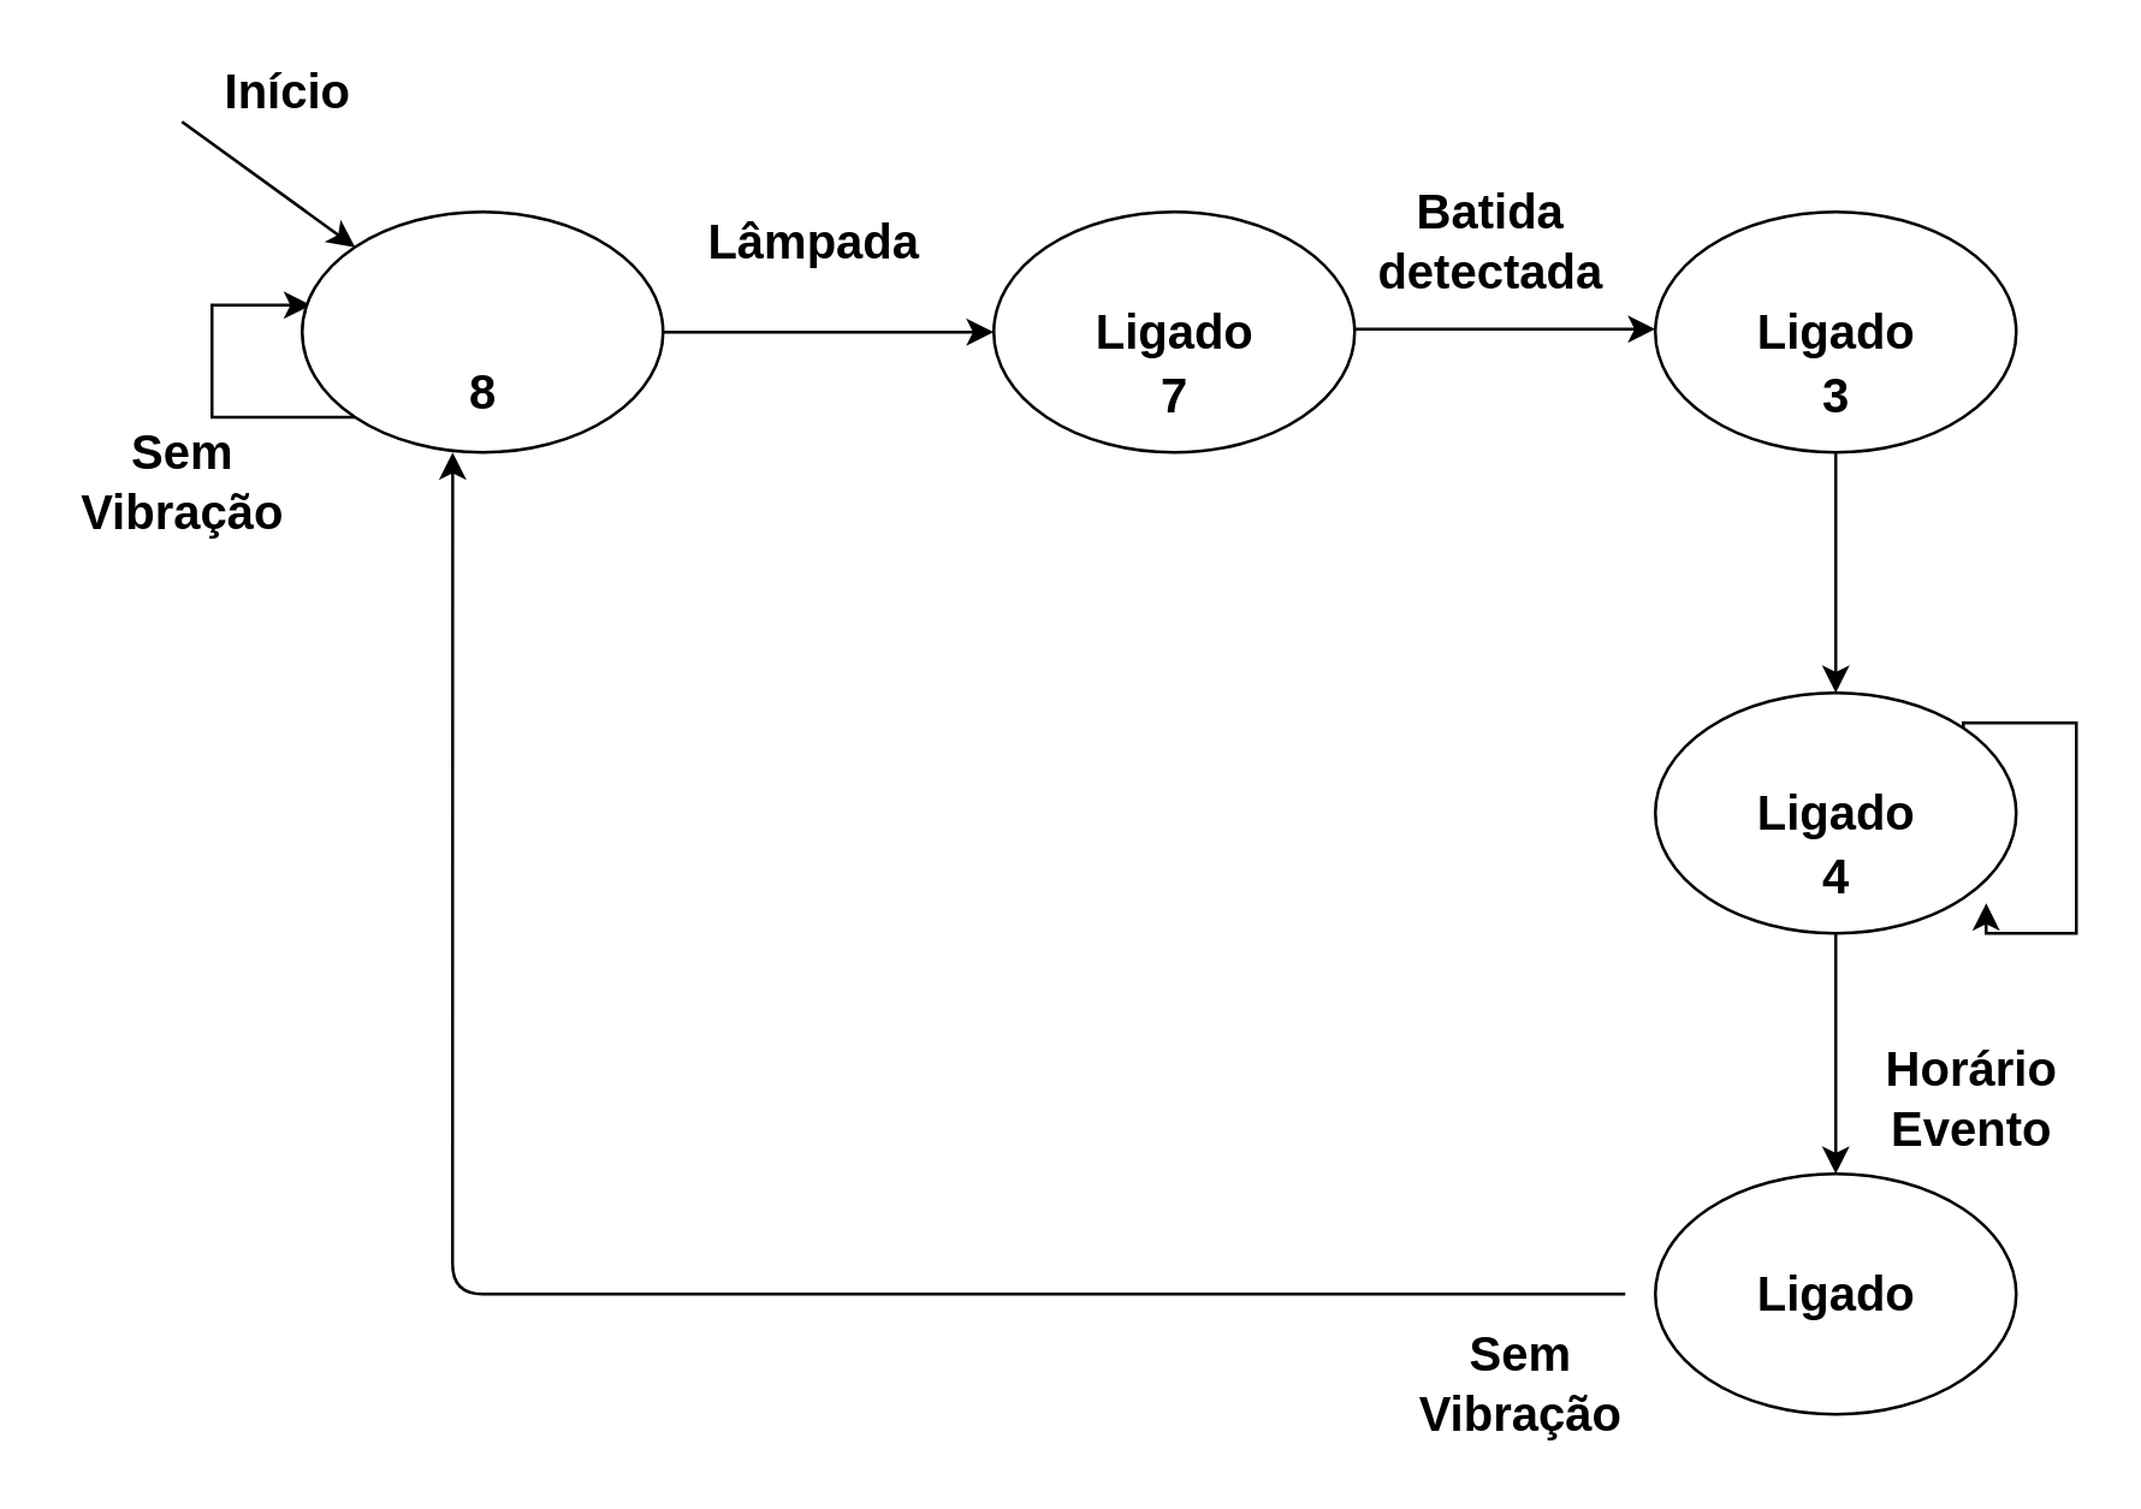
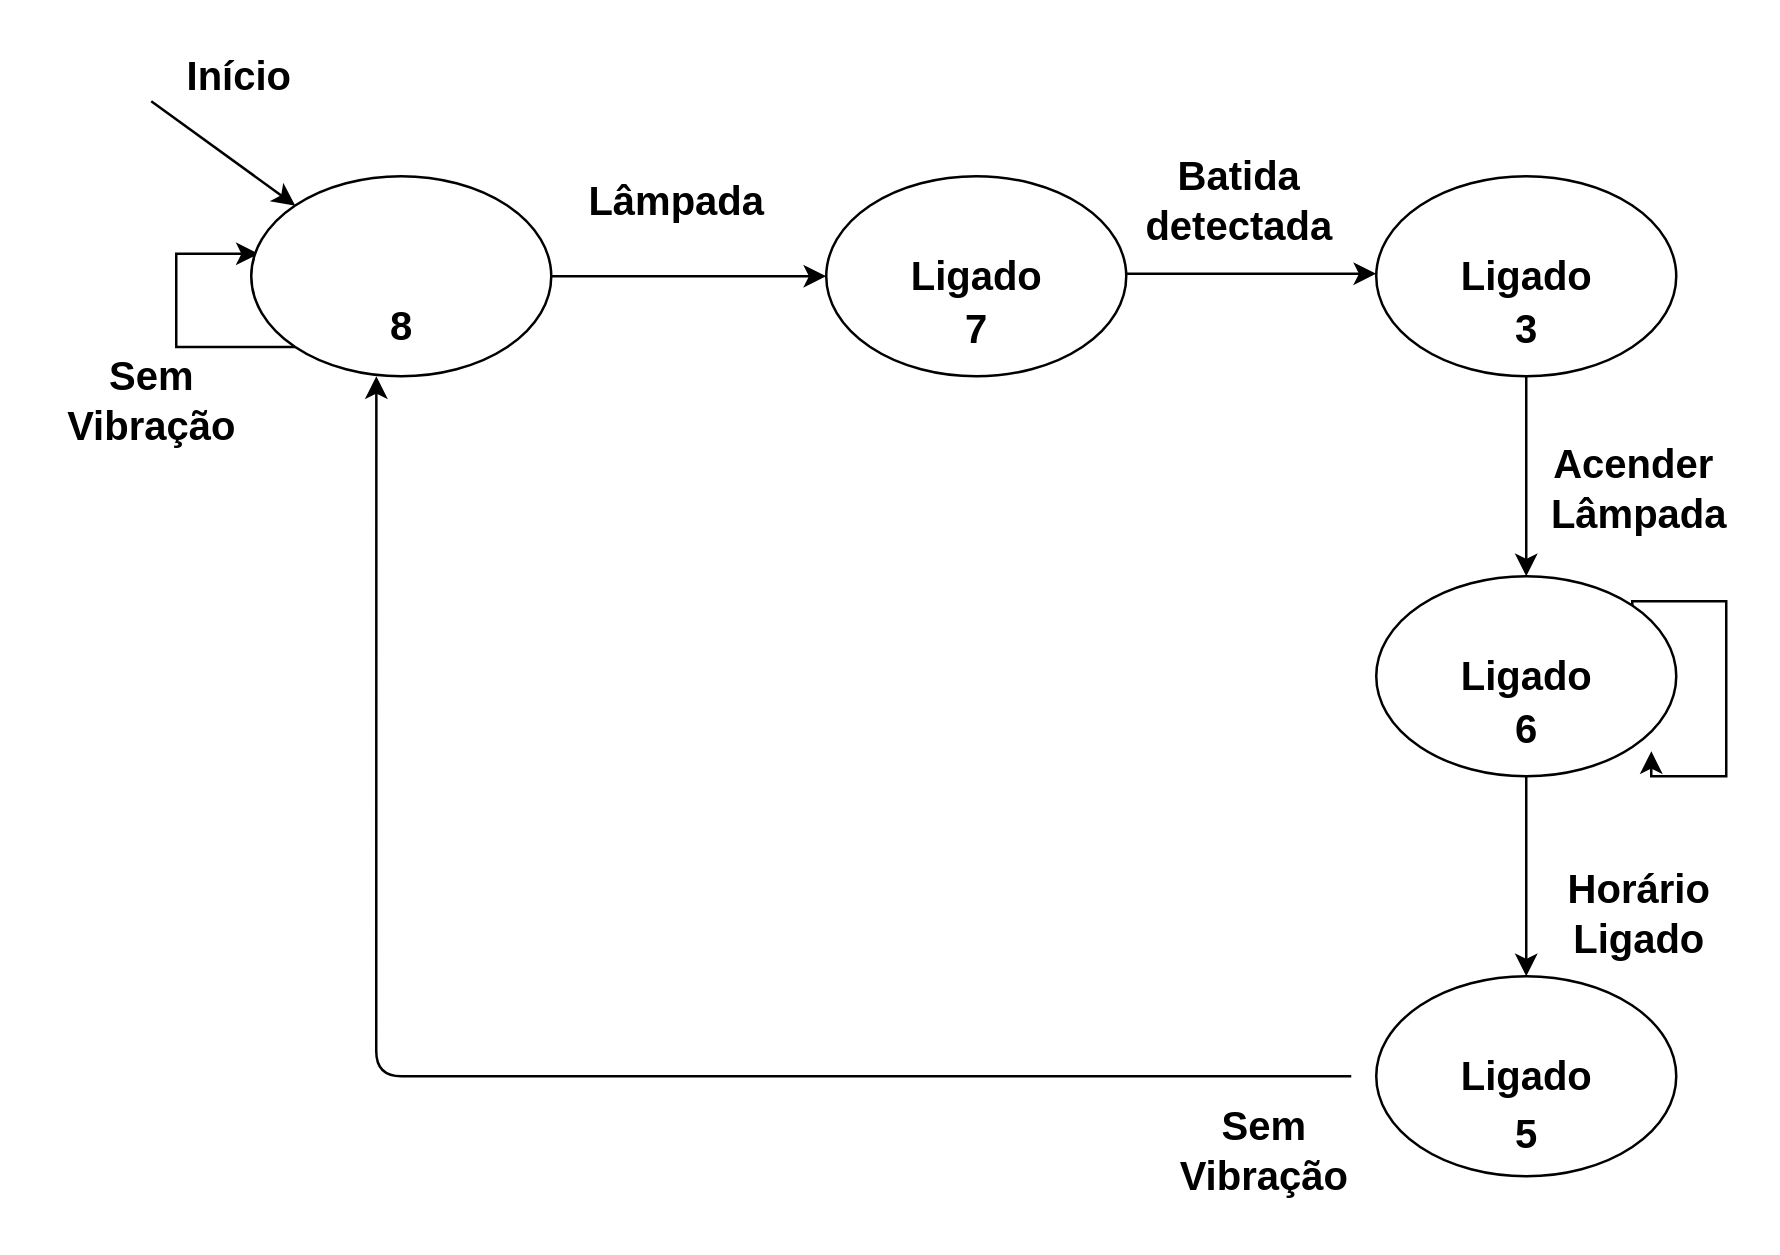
+ <mxCell id="25" value="Acender&amp;nbsp;&lt;br style=&quot;font-size: 16px;&quot;&gt;Lâmpada" style="text;html=1;resizable=0;autosize=1;align=center;verticalAlign=middle;points=[];fillColor=none;strokeColor=none;rounded=0;fontSize=16;fontStyle=1" vertex="1" parent="1"><mxGeometry x="620" y="180" width="70" height="30" as="geometry" /></mxCell>
- <mxCell id="19" value="4" style="text;html=1;resizable=0;autosize=1;align=center;verticalAlign=middle;points=[];fillColor=none;strokeColor=none;rounded=0;fontSize=16;fontStyle=1" vertex="1" parent="1"><mxGeometry x="600" y="281" width="20" height="20" as="geometry" /></mxCell>
+ <mxCell id="19" value="6" style="text;html=1;resizable=0;autosize=1;align=center;verticalAlign=middle;points=[];fillColor=none;strokeColor=none;rounded=0;fontSize=16;fontStyle=1" vertex="1" parent="1"><mxGeometry x="600" y="281" width="20" height="20" as="geometry" /></mxCell>
- <mxCell id="26" value="Horário&lt;br style=&quot;font-size: 16px;&quot;&gt;Evento" style="text;html=1;resizable=0;autosize=1;align=center;verticalAlign=middle;points=[];fillColor=none;strokeColor=none;rounded=0;fontSize=16;fontStyle=1" vertex="1" parent="1"><mxGeometry x="630" y="350" width="50" height="30" as="geometry" /></mxCell>
+ <mxCell id="26" value="Horário&lt;br style=&quot;font-size: 16px;&quot;&gt;Ligado" style="text;html=1;resizable=0;autosize=1;align=center;verticalAlign=middle;points=[];fillColor=none;strokeColor=none;rounded=0;fontSize=16;fontStyle=1" vertex="1" parent="1"><mxGeometry x="630" y="350" width="50" height="30" as="geometry" /></mxCell>
+ <mxCell id="22" value="5" style="text;html=1;resizable=0;autosize=1;align=center;verticalAlign=middle;points=[];fillColor=none;strokeColor=none;rounded=0;fontSize=16;fontStyle=1" vertex="1" parent="1"><mxGeometry x="600" y="443" width="20" height="20" as="geometry" /></mxCell>
